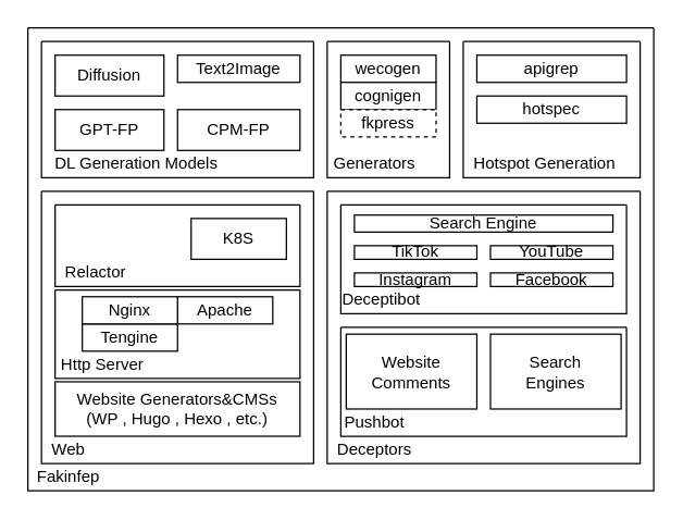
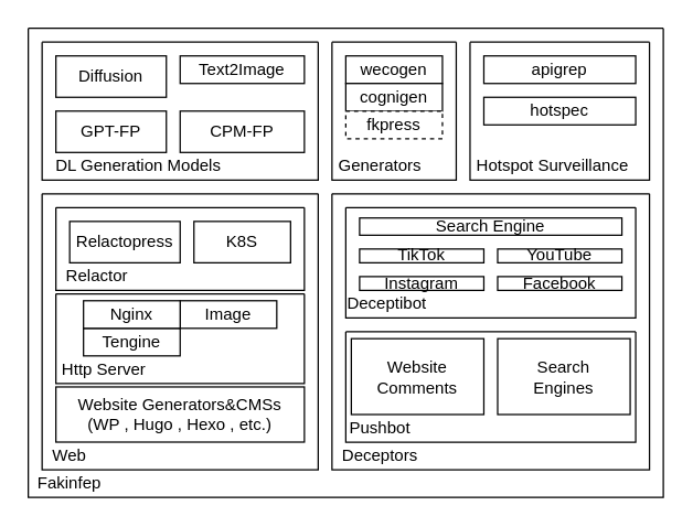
- <mxCell id="41" value="Hotspot Generation" style="text;html=1;strokeColor=none;fillColor=none;align=center;verticalAlign=middle;whiteSpace=wrap;rounded=0;" vertex="1" parent="40"><mxGeometry y="80" width="120" height="20" as="geometry" /></mxCell>
+ <mxCell id="41" value="Hotspot Surveillance" style="text;html=1;strokeColor=none;fillColor=none;align=center;verticalAlign=middle;whiteSpace=wrap;rounded=0;" vertex="1" parent="40"><mxGeometry y="80" width="120" height="20" as="geometry" /></mxCell>
+ <mxCell id="11" value="Relactopress" style="whiteSpace=wrap;html=1;" vertex="1" parent="10"><mxGeometry x="10" y="10" width="80" height="30" as="geometry" /></mxCell>
- <mxCell id="16" value="Apache" style="whiteSpace=wrap;html=1;" vertex="1" parent="14"><mxGeometry x="90" y="5" width="70" height="20" as="geometry" /></mxCell>
+ <mxCell id="16" value="Image" style="whiteSpace=wrap;html=1;" vertex="1" parent="14"><mxGeometry x="90" y="5" width="70" height="20" as="geometry" /></mxCell>
